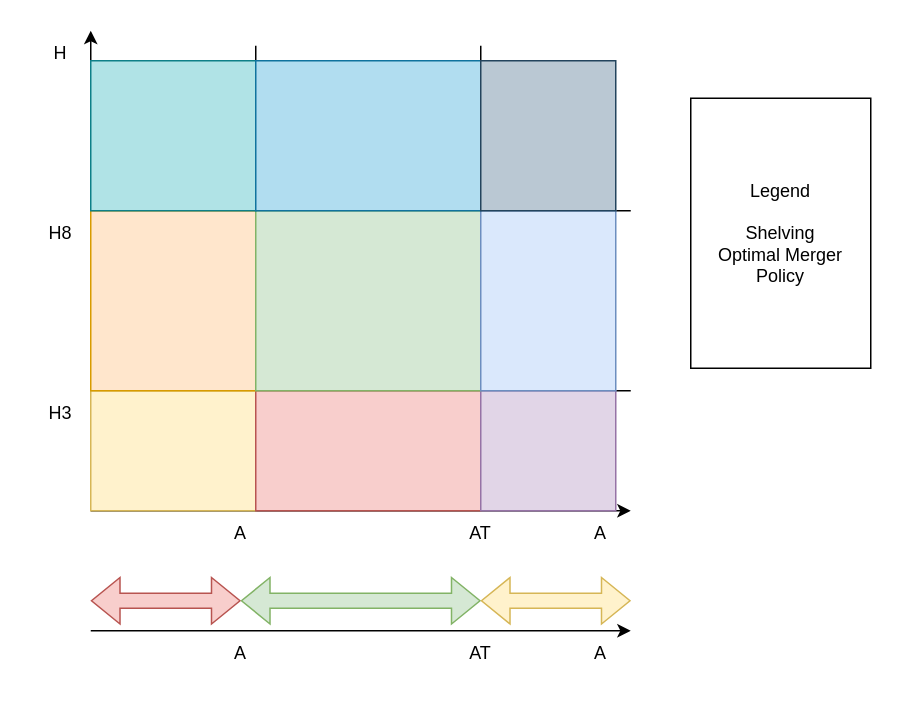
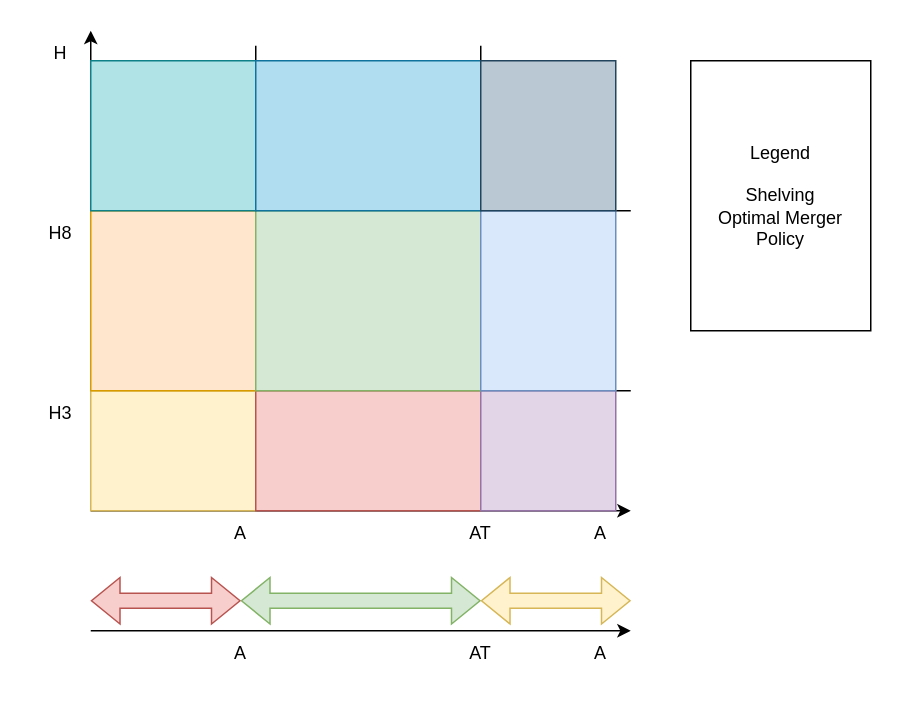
- <mxCell id="14" value="Legend&lt;br&gt;&lt;br&gt;Shelving&lt;br&gt;Optimal Merger Policy" style="rounded=0;whiteSpace=wrap;html=1;align=center;" vertex="1" parent="1"><mxGeometry x="460" y="65" width="120" height="180" as="geometry" /></mxCell>
+ <mxCell id="14" value="Legend&lt;br&gt;&lt;br&gt;Shelving&lt;br&gt;Optimal Merger Policy" style="rounded=0;whiteSpace=wrap;html=1;align=center;" vertex="1" parent="1"><mxGeometry x="460" y="40" width="120" height="180" as="geometry" /></mxCell>
